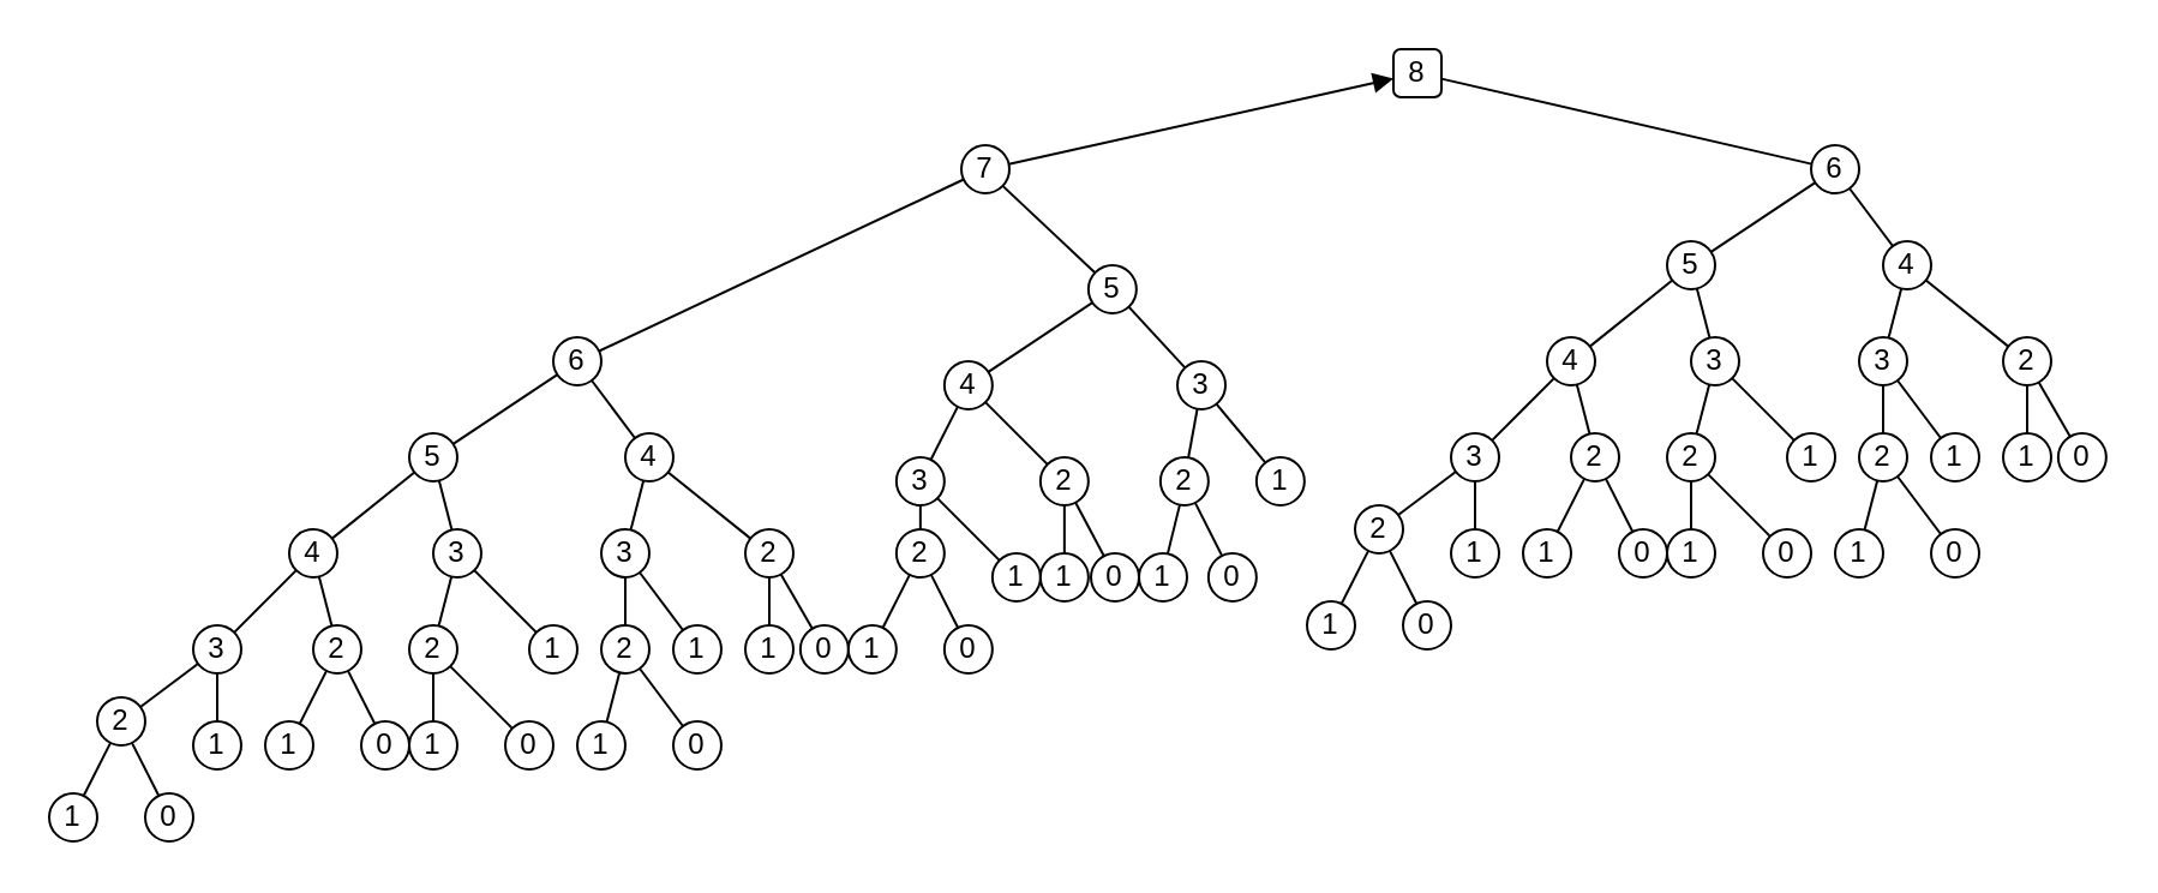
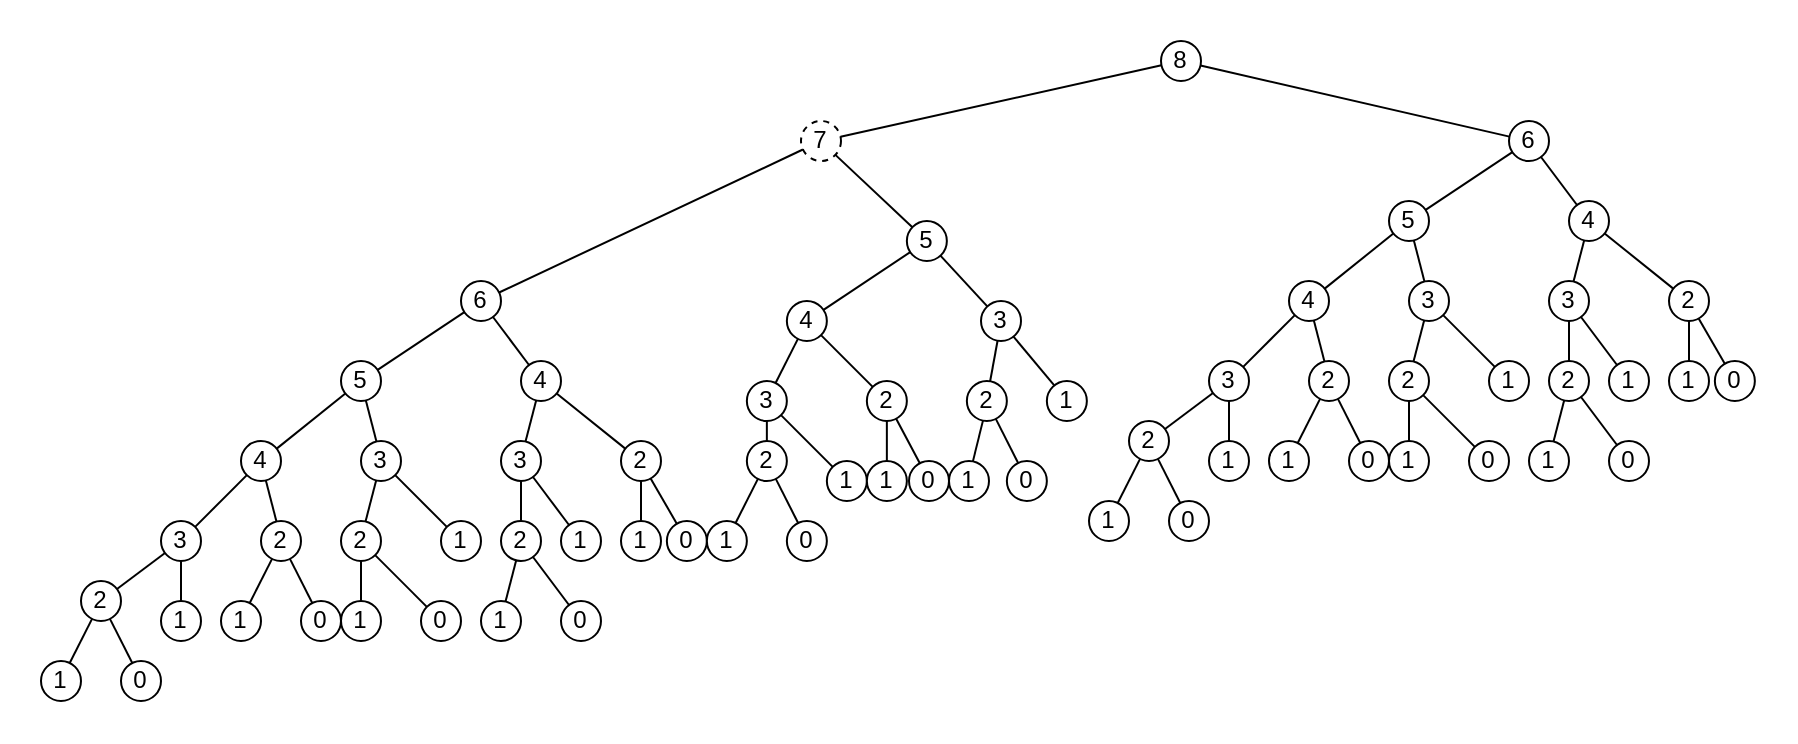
- <mxCell id="2" value="8" style="whiteSpace=wrap;html=1;aspect=fixed;rounded=1;" parent="1" vertex="1"><mxGeometry x="580" width="20" height="20" as="geometry" y="20" /></mxCell>
+ <mxCell id="2" value="8" style="ellipse;whiteSpace=wrap;html=1;aspect=fixed;" parent="1" vertex="1"><mxGeometry x="580" width="20" height="20" as="geometry" y="20" /></mxCell>
- <mxCell id="4" value="" style="endArrow=block;html=1;" parent="1" source="3" target="2" edge="1"><mxGeometry width="50" height="50" relative="1" as="geometry"><mxPoint x="200" y="120" as="sourcePoint" /><mxPoint x="520" y="250" as="targetPoint" /></mxGeometry></mxCell>
+ <mxCell id="4" value="" style="endArrow=none;html=1;" parent="1" source="3" target="2" edge="1"><mxGeometry width="50" height="50" relative="1" as="geometry"><mxPoint x="200" y="120" as="sourcePoint" /><mxPoint x="520" y="250" as="targetPoint" /></mxGeometry></mxCell>
- <mxCell id="3" value="&lt;div&gt;7&lt;/div&gt;" style="ellipse;whiteSpace=wrap;html=1;aspect=fixed;" parent="1" vertex="1"><mxGeometry x="400" y="60" width="20" height="20" as="geometry" /></mxCell>
+ <mxCell id="3" value="&lt;div&gt;7&lt;/div&gt;" style="ellipse;whiteSpace=wrap;html=1;aspect=fixed;dashed=1;" parent="1" vertex="1"><mxGeometry x="400" y="60" width="20" height="20" as="geometry" /></mxCell>
